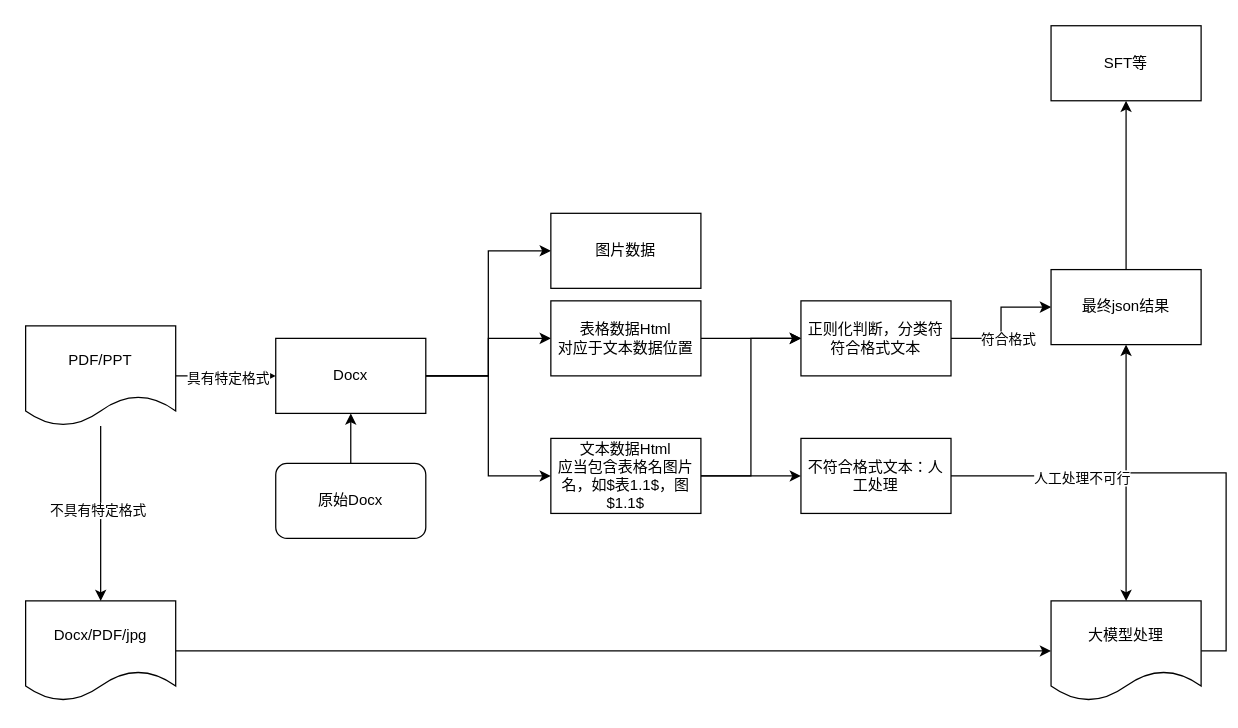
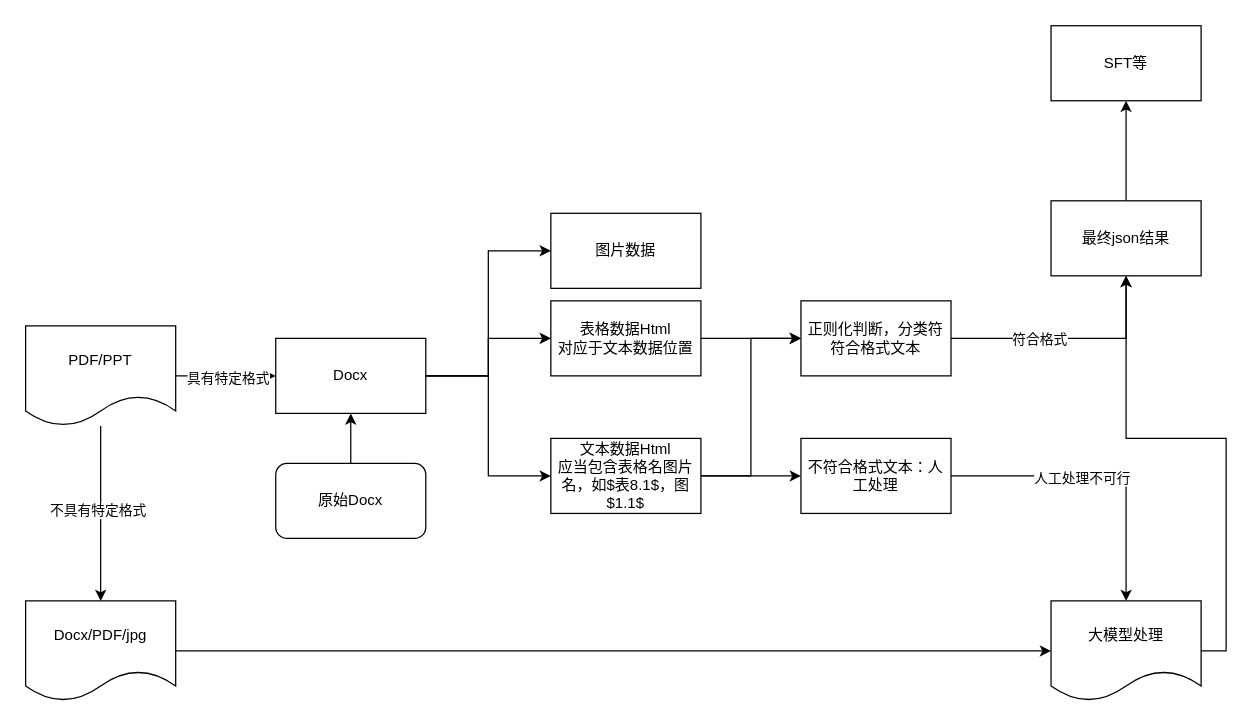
- <mxCell id="27" value="最终json结果" style="whiteSpace=wrap;html=1;" vertex="1" parent="1"><mxGeometry x="840" y="215" width="120" height="60" as="geometry" /></mxCell>
+ <mxCell id="27" value="最终json结果" style="whiteSpace=wrap;html=1;" vertex="1" parent="1"><mxGeometry x="840" y="160" width="120" height="60" as="geometry" /></mxCell>
- <mxCell id="19" value="文本数据Html&lt;br&gt;应当包含表格名图片名，如$表1.1$，图$1.1$" style="whiteSpace=wrap;html=1;" vertex="1" parent="1"><mxGeometry x="440" y="350" width="120" height="60" as="geometry" /></mxCell>
+ <mxCell id="19" value="文本数据Html&lt;br&gt;应当包含表格名图片名，如$表8.1$，图$1.1$" style="whiteSpace=wrap;html=1;" vertex="1" parent="1"><mxGeometry x="440" y="350" width="120" height="60" as="geometry" /></mxCell>
